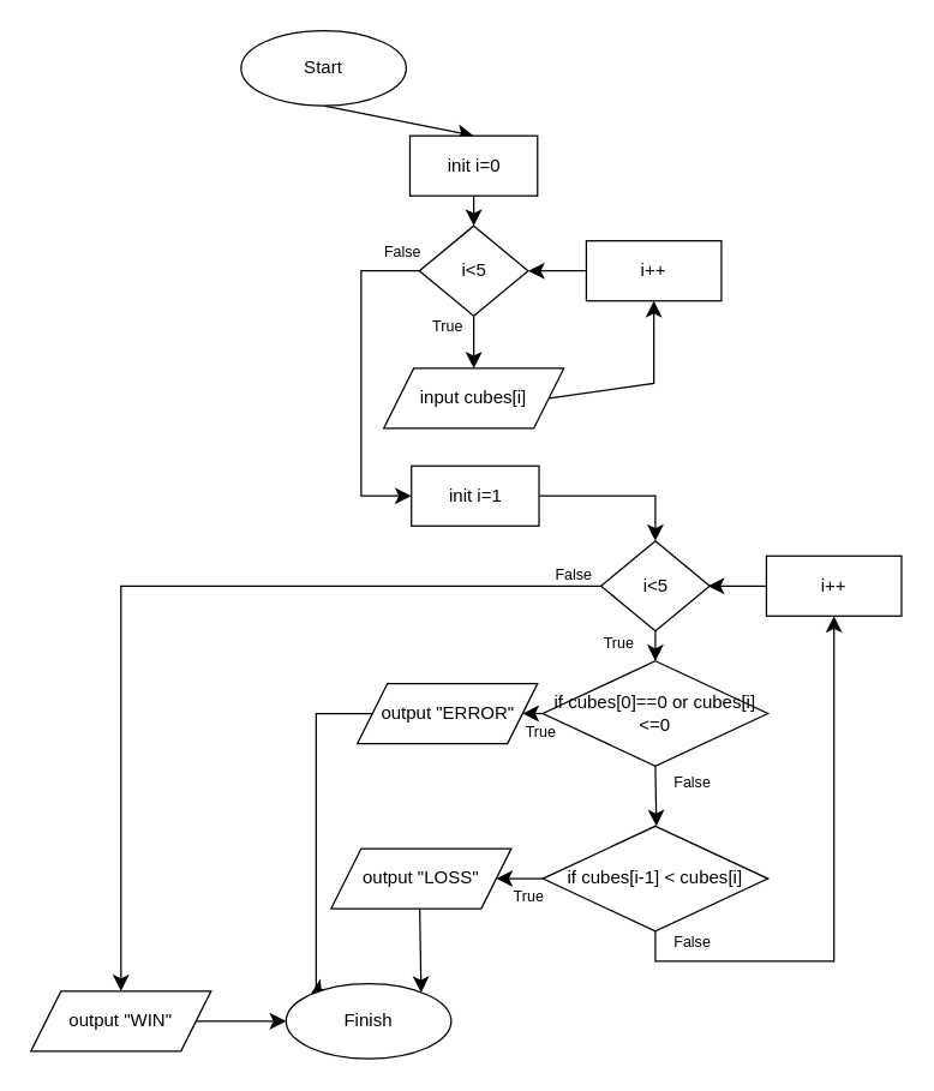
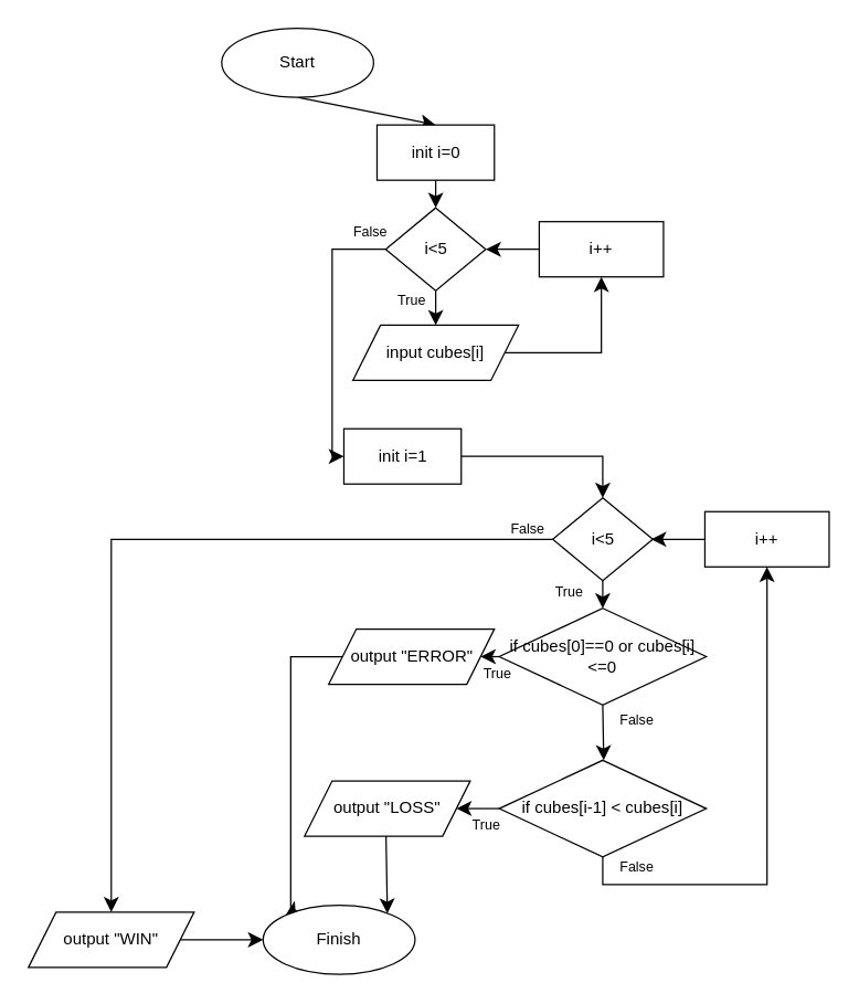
- <mxCell id="22" value="input cubes[i]" style="shape=parallelogram;perimeter=parallelogramPerimeter;whiteSpace=wrap;html=1;fixedSize=1;" vertex="1" parent="1"><mxGeometry x="255" y="245" width="120" height="40" as="geometry" /></mxCell>
+ <mxCell id="22" value="input cubes[i]" style="shape=parallelogram;perimeter=parallelogramPerimeter;whiteSpace=wrap;html=1;fixedSize=1;" vertex="1" parent="1"><mxGeometry x="255" y="235" width="120" height="40" as="geometry" /></mxCell>
- <mxCell id="13" value="init i=1" style="rounded=0;whiteSpace=wrap;html=1;" vertex="1" parent="1"><mxGeometry x="273.5" y="310" width="85" height="40" as="geometry" /></mxCell>
+ <mxCell id="13" value="init i=1" style="rounded=0;whiteSpace=wrap;html=1;" vertex="1" parent="1"><mxGeometry x="248.5" y="310" width="85" height="40" as="geometry" /></mxCell>
